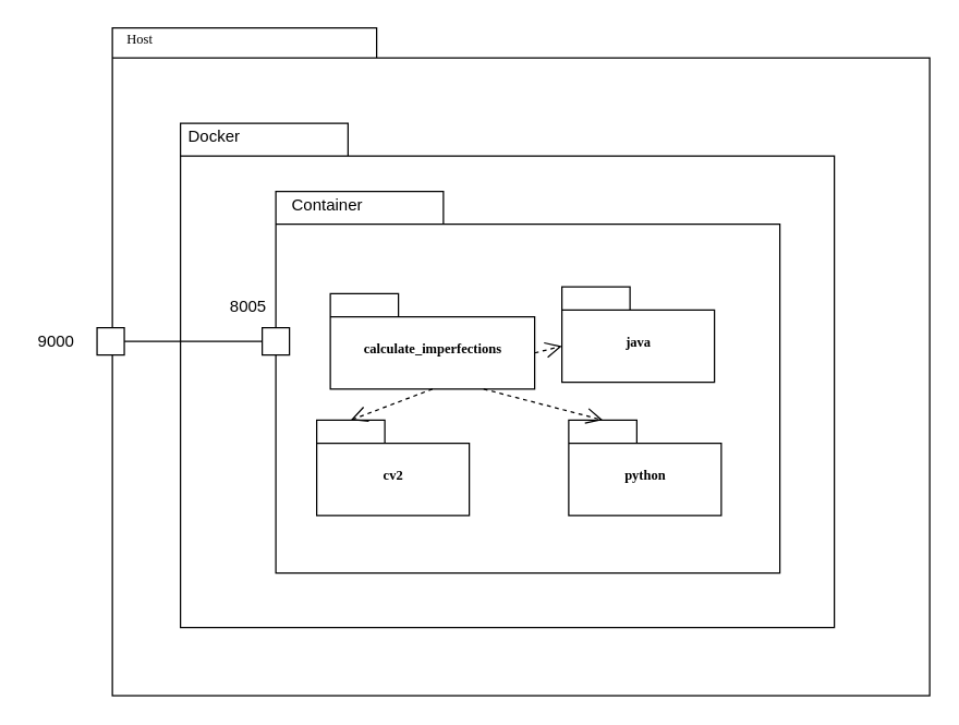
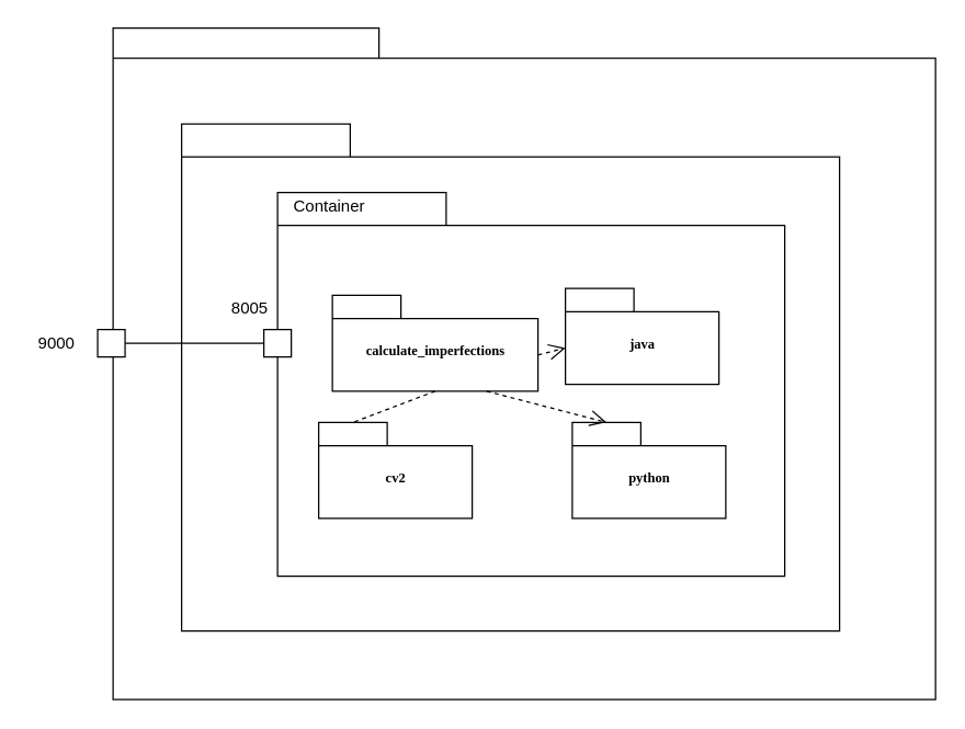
- <mxCell id="4" value="Host" style="text;html=1;align=left;verticalAlign=top;spacingTop=-4;fontSize=10;fontFamily=Verdana" parent="1" vertex="1"><mxGeometry x="90.75" y="20" width="132.5" height="15.5" as="geometry" /></mxCell>
- <mxCell id="5" value="Docker" style="text;html=1;strokeColor=none;fillColor=none;align=center;verticalAlign=middle;whiteSpace=wrap;rounded=0;" parent="1" vertex="1"><mxGeometry x="132" y="90" width="50" height="20" as="geometry" /></mxCell>
- <mxCell id="11" style="edgeStyle=none;rounded=0;html=1;dashed=1;labelBackgroundColor=none;startFill=0;endArrow=open;endFill=0;endSize=10;fontFamily=Verdana;fontSize=10;entryX=0;entryY=0;entryPerimeter=0;exitX=0.5;exitY=1;exitDx=0;exitDy=0;exitPerimeter=0;entryDx=25;entryDy=0;" parent="1" source="10" target="9" edge="1"><mxGeometry relative="1" as="geometry"><mxPoint x="365.703" y="450" as="sourcePoint" /><mxPoint x="325.456" y="511.08" as="targetPoint" /></mxGeometry></mxCell>
+ <mxCell id="11" style="edgeStyle=none;rounded=0;html=1;dashed=1;labelBackgroundColor=none;startFill=0;endArrow=none;endFill=0;endSize=10;fontFamily=Verdana;fontSize=10;entryX=0;entryY=0;entryPerimeter=0;exitX=0.5;exitY=1;exitDx=0;exitDy=0;exitPerimeter=0;entryDx=25;entryDy=0;" parent="1" source="10" target="9" edge="1"><mxGeometry relative="1" as="geometry"><mxPoint x="365.703" y="450" as="sourcePoint" /><mxPoint x="325.456" y="511.08" as="targetPoint" /></mxGeometry></mxCell>
